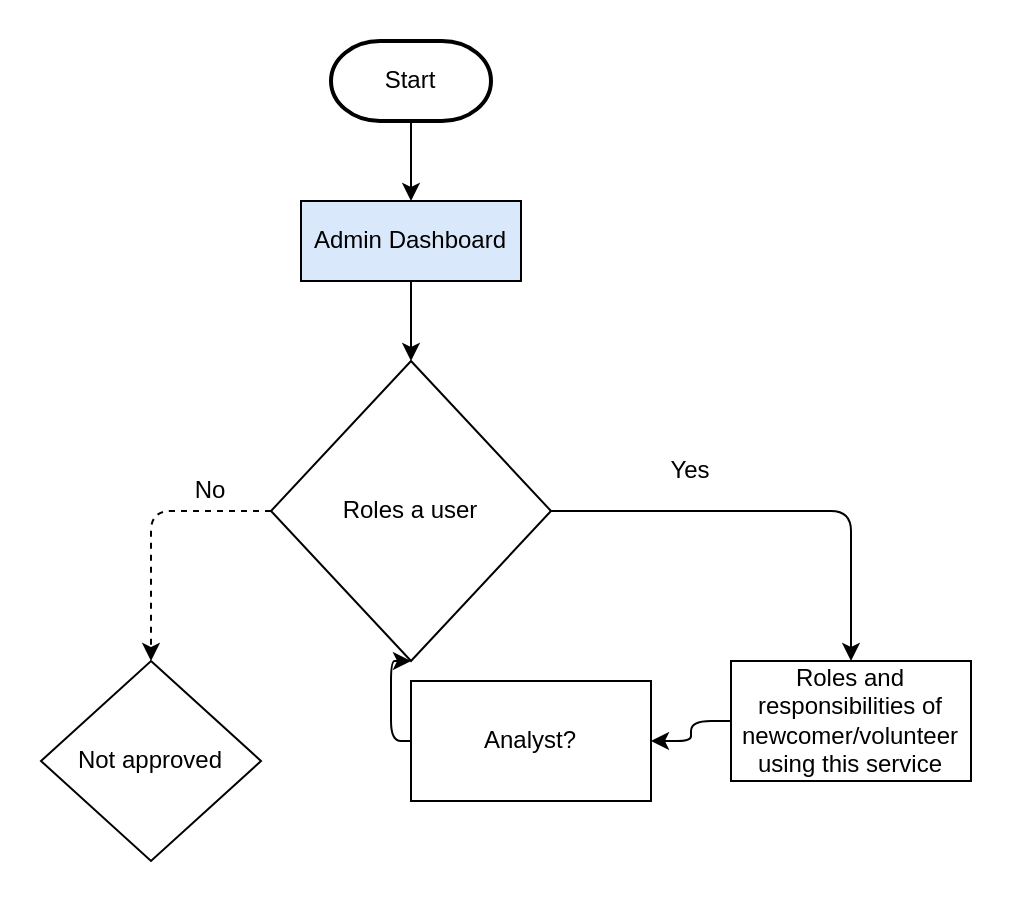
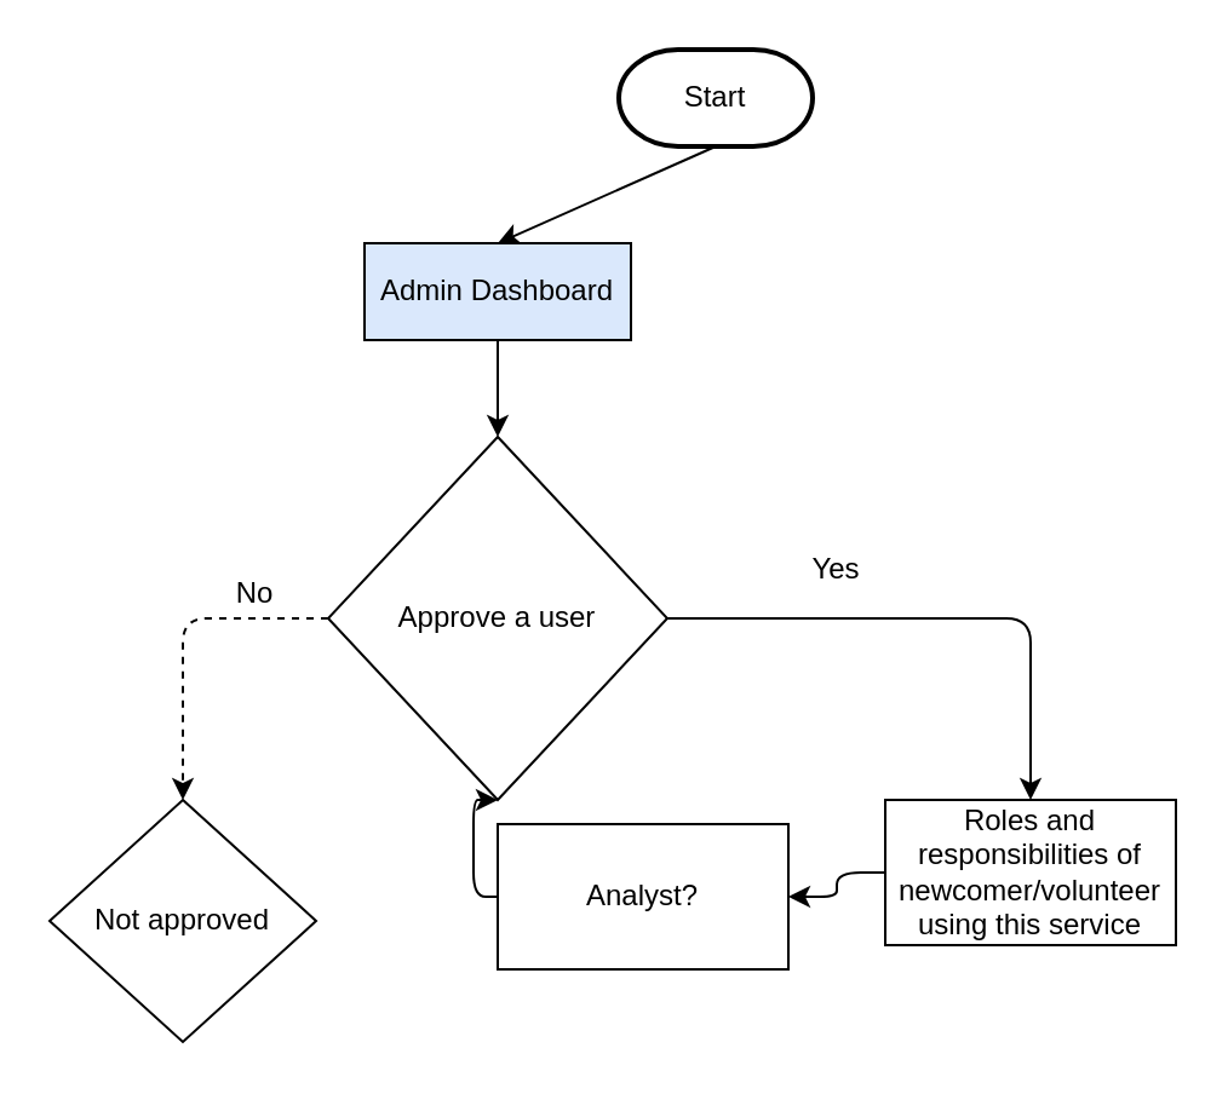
- <mxCell id="3" value="Start" style="strokeWidth=2;html=1;shape=mxgraph.flowchart.terminator;whiteSpace=wrap;" vertex="1" parent="1"><mxGeometry x="165" width="80" height="40" as="geometry" y="20" /></mxCell>
+ <mxCell id="3" value="Start" style="strokeWidth=2;html=1;shape=mxgraph.flowchart.terminator;whiteSpace=wrap;" vertex="1" parent="1"><mxGeometry x="255" y="20" width="80" height="40" as="geometry" /></mxCell>
- <mxCell id="9" value="Roles a user" style="rhombus;whiteSpace=wrap;html=1;" vertex="1" parent="1"><mxGeometry x="135" y="180" width="140" height="150" as="geometry" /></mxCell>
+ <mxCell id="9" value="Approve a user" style="rhombus;whiteSpace=wrap;html=1;" vertex="1" parent="1"><mxGeometry x="135" y="180" width="140" height="150" as="geometry" /></mxCell>
